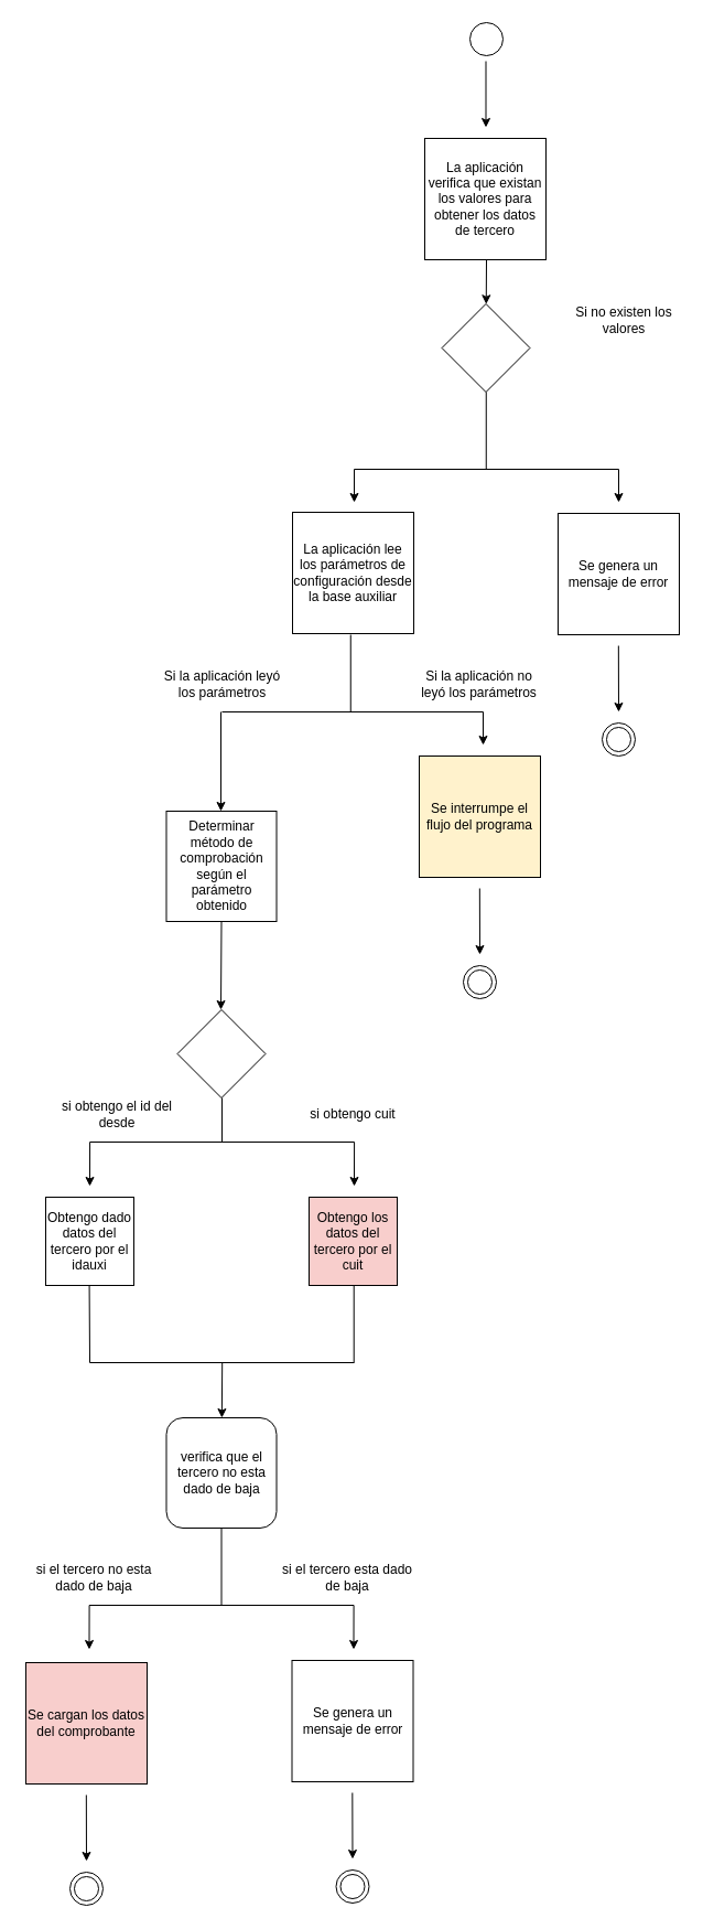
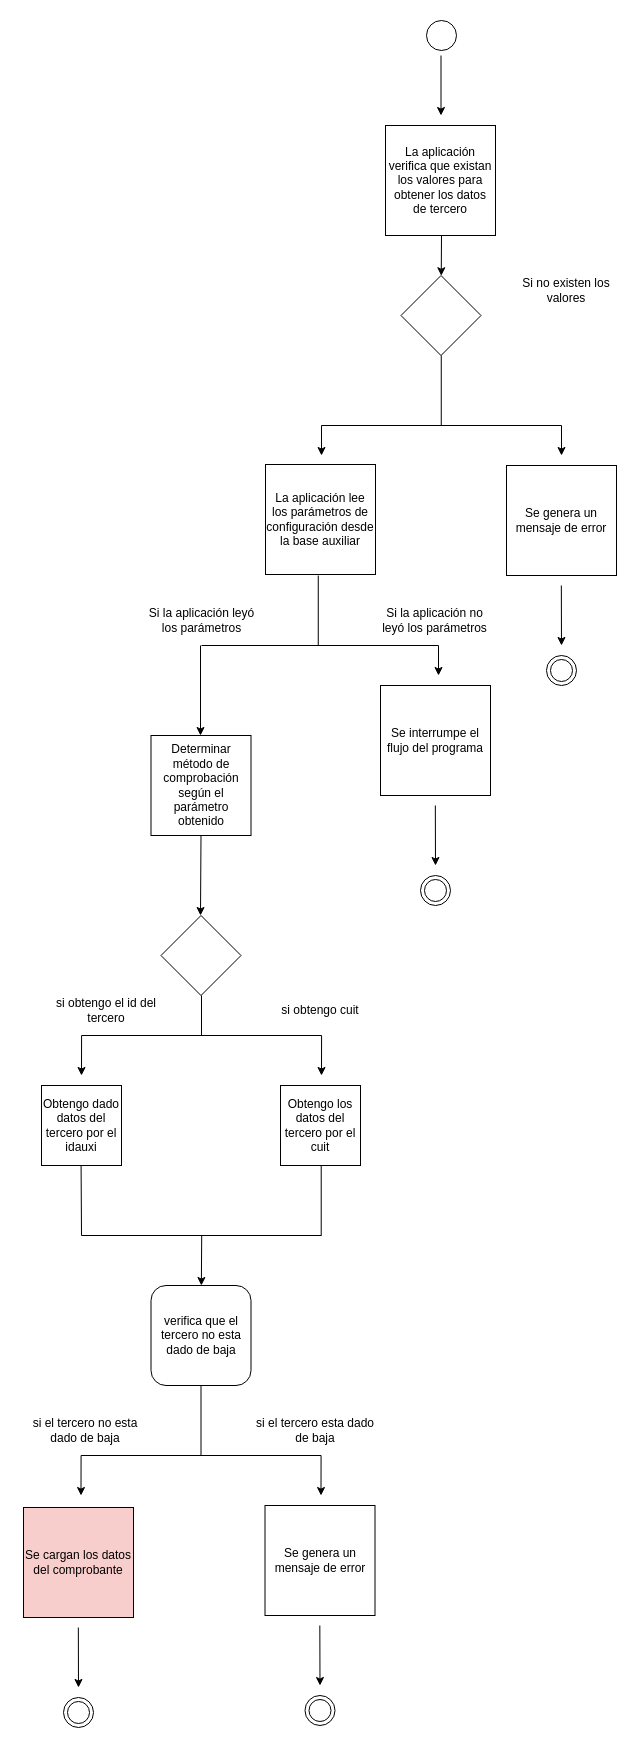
- <mxCell id="22" value="Se interrumpe el flujo del programa" style="whiteSpace=wrap;html=1;aspect=fixed;fillColor=#fff2cc;" vertex="1" parent="1"><mxGeometry x="380" y="685" width="110" height="110" as="geometry" /></mxCell>
+ <mxCell id="22" value="Se interrumpe el flujo del programa" style="whiteSpace=wrap;html=1;aspect=fixed;" vertex="1" parent="1"><mxGeometry x="380" y="685" width="110" height="110" as="geometry" /></mxCell>
- <mxCell id="31" value="si obtengo el id del desde" style="text;html=1;align=center;verticalAlign=middle;whiteSpace=wrap;rounded=0;" vertex="1" parent="1"><mxGeometry x="41" y="995" width="130" height="30" as="geometry" /></mxCell>
+ <mxCell id="31" value="si obtengo el id del tercero" style="text;html=1;align=center;verticalAlign=middle;whiteSpace=wrap;rounded=0;" vertex="1" parent="1"><mxGeometry x="41" y="995" width="130" height="30" as="geometry" /></mxCell>
- <mxCell id="34" value="Obtengo los datos del tercero por el cuit" style="whiteSpace=wrap;html=1;aspect=fixed;fillColor=#f8cecc;" vertex="1" parent="1"><mxGeometry x="280" y="1085" width="80" height="80" as="geometry" /></mxCell>
+ <mxCell id="34" value="Obtengo los datos del tercero por el cuit" style="whiteSpace=wrap;html=1;aspect=fixed;" vertex="1" parent="1"><mxGeometry x="280" y="1085" width="80" height="80" as="geometry" /></mxCell>
